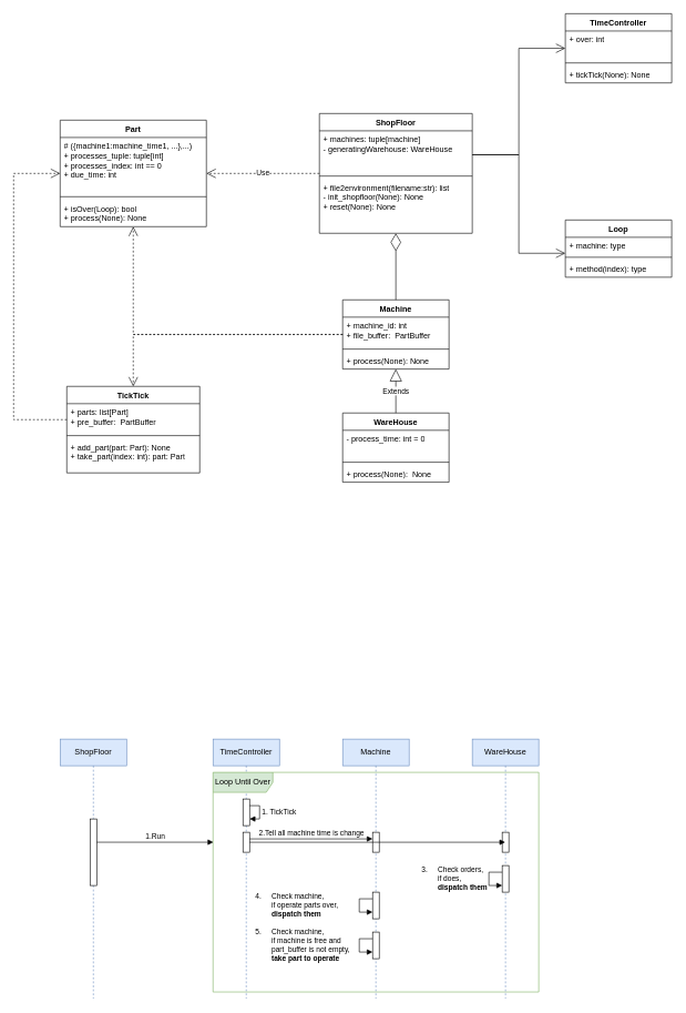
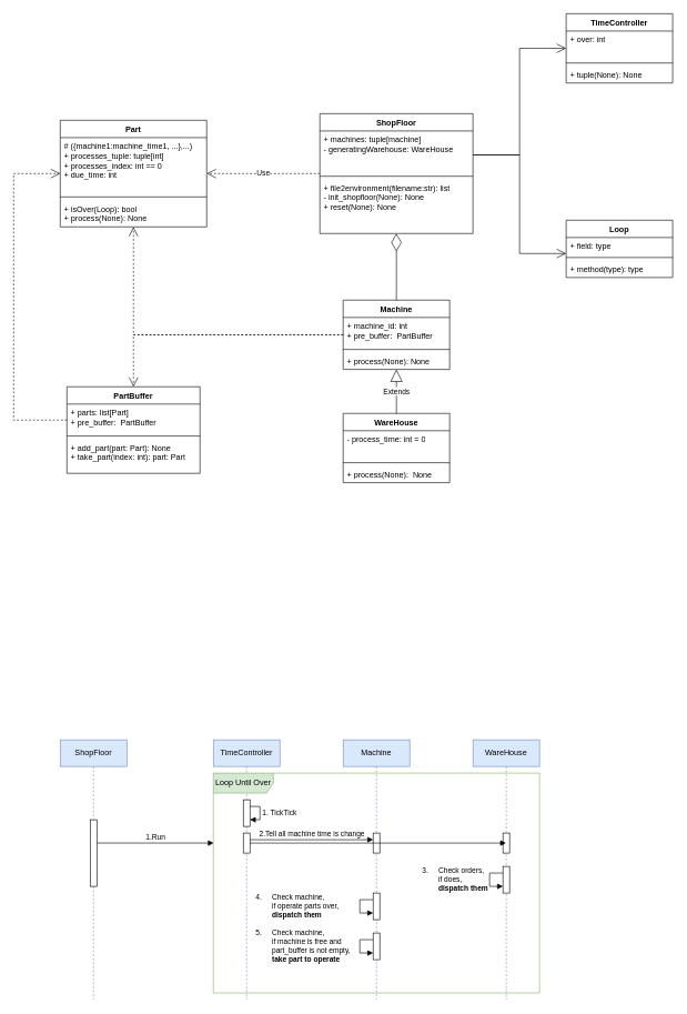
- <mxCell id="9" value="+ tickTick(None): None" style="text;strokeColor=none;fillColor=none;align=left;verticalAlign=top;spacingLeft=4;spacingRight=4;overflow=hidden;rotatable=0;points=[[0,0.5],[1,0.5]];portConstraint=eastwest;whiteSpace=wrap;html=1;" parent="6" vertex="1"><mxGeometry y="78" width="160" height="26" as="geometry" /></mxCell>
+ <mxCell id="9" value="+ tuple(None): None" style="text;strokeColor=none;fillColor=none;align=left;verticalAlign=top;spacingLeft=4;spacingRight=4;overflow=hidden;rotatable=0;points=[[0,0.5],[1,0.5]];portConstraint=eastwest;whiteSpace=wrap;html=1;" parent="6" vertex="1"><mxGeometry y="78" width="160" height="26" as="geometry" /></mxCell>
- <mxCell id="23" value="+ machine: type" style="text;strokeColor=none;fillColor=none;align=left;verticalAlign=top;spacingLeft=4;spacingRight=4;overflow=hidden;rotatable=0;points=[[0,0.5],[1,0.5]];portConstraint=eastwest;whiteSpace=wrap;html=1;" parent="22" vertex="1"><mxGeometry y="26" width="160" height="26" as="geometry" /></mxCell>
+ <mxCell id="23" value="+ field: type" style="text;strokeColor=none;fillColor=none;align=left;verticalAlign=top;spacingLeft=4;spacingRight=4;overflow=hidden;rotatable=0;points=[[0,0.5],[1,0.5]];portConstraint=eastwest;whiteSpace=wrap;html=1;" parent="22" vertex="1"><mxGeometry y="26" width="160" height="26" as="geometry" /></mxCell>
- <mxCell id="25" value="+ method(index): type" style="text;strokeColor=none;fillColor=none;align=left;verticalAlign=top;spacingLeft=4;spacingRight=4;overflow=hidden;rotatable=0;points=[[0,0.5],[1,0.5]];portConstraint=eastwest;whiteSpace=wrap;html=1;" parent="22" vertex="1"><mxGeometry y="60" width="160" height="26" as="geometry" /></mxCell>
+ <mxCell id="25" value="+ method(type): type" style="text;strokeColor=none;fillColor=none;align=left;verticalAlign=top;spacingLeft=4;spacingRight=4;overflow=hidden;rotatable=0;points=[[0,0.5],[1,0.5]];portConstraint=eastwest;whiteSpace=wrap;html=1;" parent="22" vertex="1"><mxGeometry y="60" width="160" height="26" as="geometry" /></mxCell>
- <mxCell id="11" value="+ machine_id: int&lt;br&gt;+ file_buffer:&amp;nbsp; PartBuffer" style="text;strokeColor=none;fillColor=none;align=left;verticalAlign=top;spacingLeft=4;spacingRight=4;overflow=hidden;rotatable=0;points=[[0,0.5],[1,0.5]];portConstraint=eastwest;whiteSpace=wrap;html=1;" parent="10" vertex="1"><mxGeometry y="26" width="160" height="44" as="geometry" /></mxCell>
+ <mxCell id="11" value="+ machine_id: int&lt;br&gt;+ pre_buffer:&amp;nbsp; PartBuffer" style="text;strokeColor=none;fillColor=none;align=left;verticalAlign=top;spacingLeft=4;spacingRight=4;overflow=hidden;rotatable=0;points=[[0,0.5],[1,0.5]];portConstraint=eastwest;whiteSpace=wrap;html=1;" parent="10" vertex="1"><mxGeometry y="26" width="160" height="44" as="geometry" /></mxCell>
- <mxCell id="32" value="TickTick" style="swimlane;fontStyle=1;align=center;verticalAlign=top;childLayout=stackLayout;horizontal=1;startSize=26;horizontalStack=0;resizeParent=1;resizeParentMax=0;resizeLast=0;collapsible=1;marginBottom=0;whiteSpace=wrap;html=1;" parent="1" vertex="1"><mxGeometry x="100" y="580" width="200" height="130" as="geometry" /></mxCell>
+ <mxCell id="32" value="PartBuffer" style="swimlane;fontStyle=1;align=center;verticalAlign=top;childLayout=stackLayout;horizontal=1;startSize=26;horizontalStack=0;resizeParent=1;resizeParentMax=0;resizeLast=0;collapsible=1;marginBottom=0;whiteSpace=wrap;html=1;" parent="1" vertex="1"><mxGeometry x="100" y="580" width="200" height="130" as="geometry" /></mxCell>
